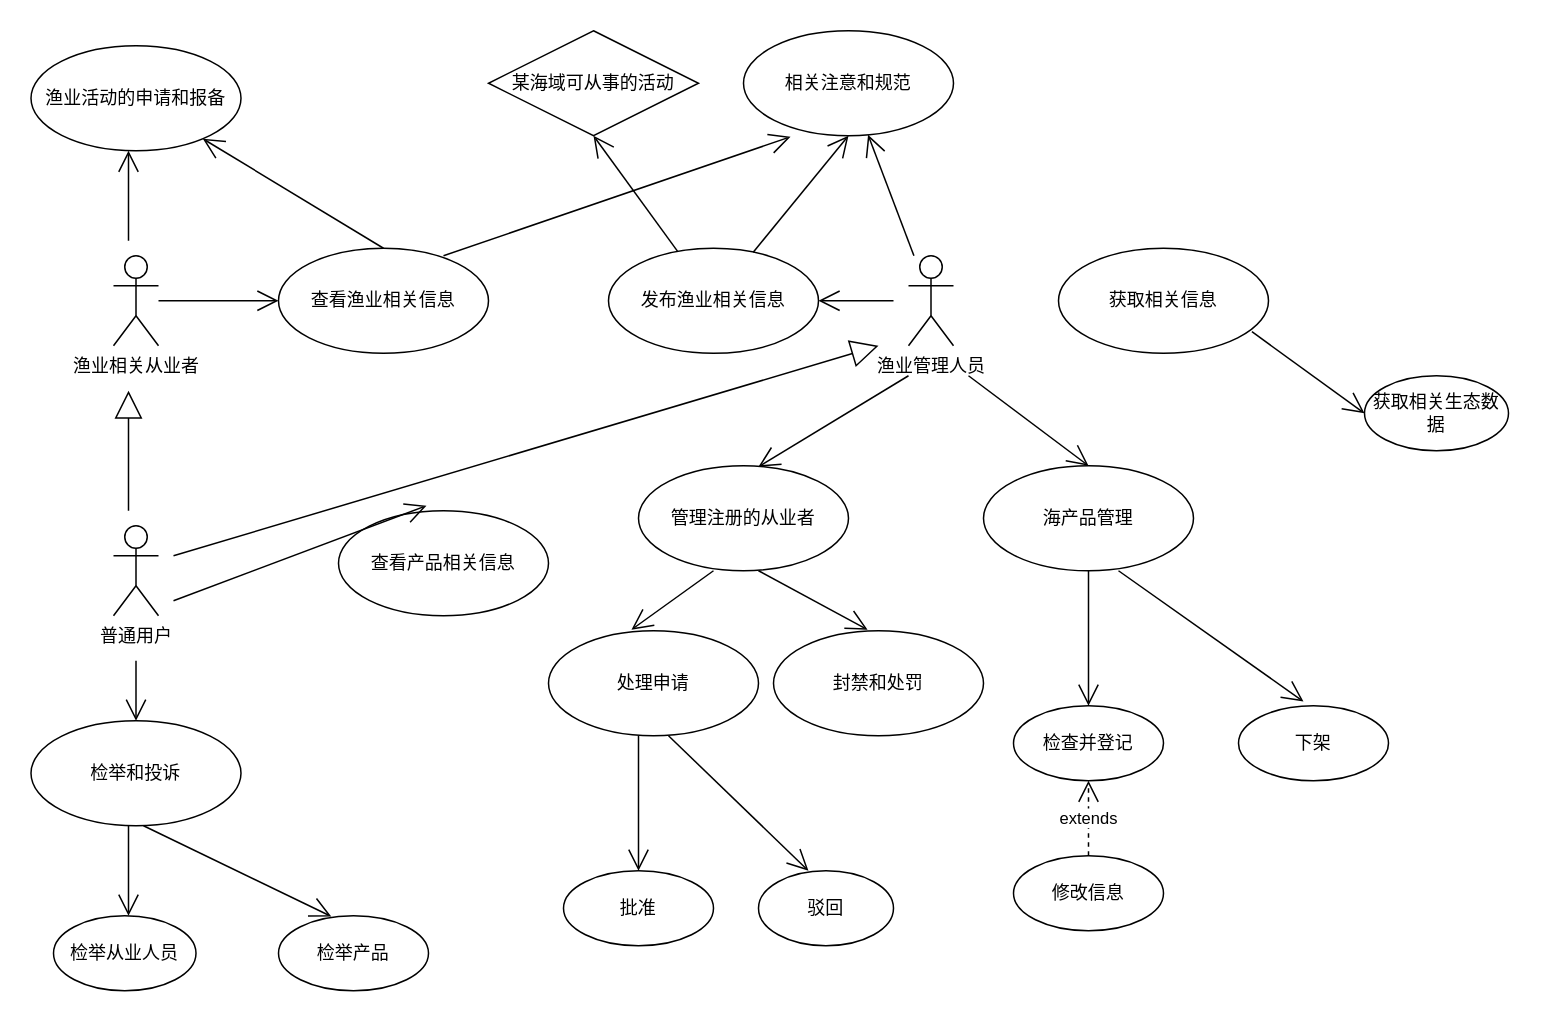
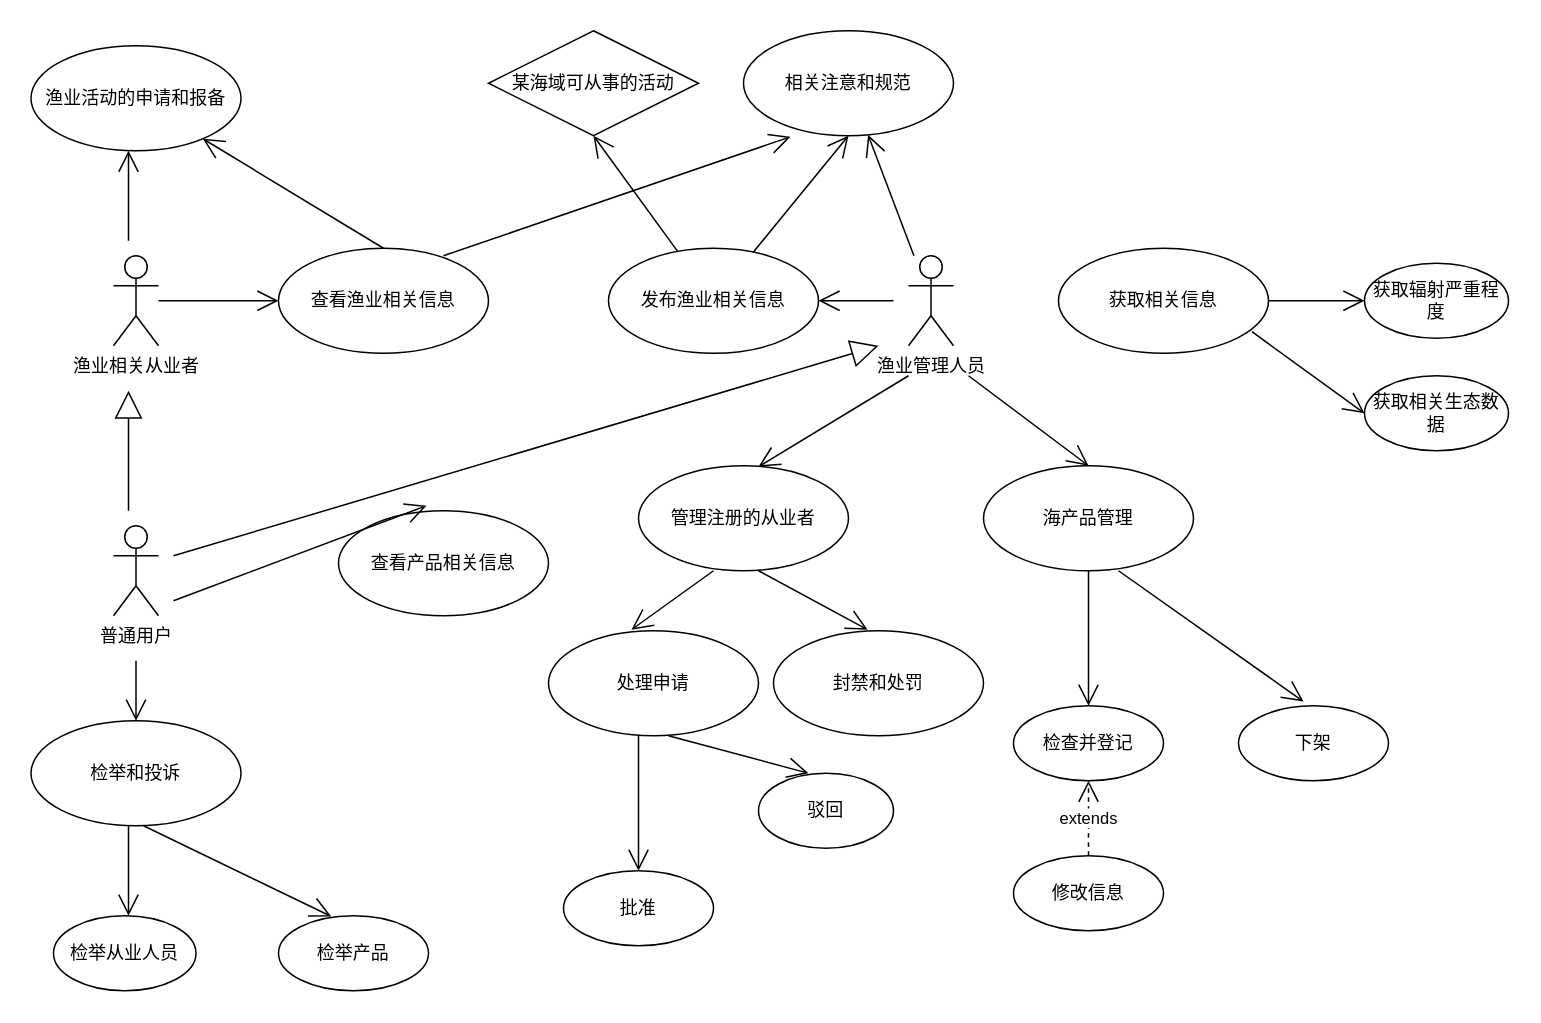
+ <mxCell id="9" value="" style="endArrow=open;endFill=1;endSize=12;html=1;rounded=0;entryX=0;entryY=0.5;entryDx=0;entryDy=0;exitX=1;exitY=0.5;exitDx=0;exitDy=0;" edge="1" parent="1" source="5" target="6"><mxGeometry width="160" relative="1" as="geometry"><mxPoint x="905" y="203" as="sourcePoint" /><mxPoint x="995" y="203" as="targetPoint" /></mxGeometry></mxCell>
+ <mxCell id="6" value="获取辐射严重程度" style="ellipse;whiteSpace=wrap;html=1;" vertex="1" parent="1"><mxGeometry x="909" y="175" width="96" height="50" as="geometry" /></mxCell>
- <mxCell id="46" value="驳回" style="ellipse;whiteSpace=wrap;html=1;" vertex="1" parent="1"><mxGeometry x="505" y="580" width="90" height="50" as="geometry" /></mxCell>
+ <mxCell id="46" value="驳回" style="ellipse;whiteSpace=wrap;html=1;" vertex="1" parent="1"><mxGeometry x="505" y="515" width="90" height="50" as="geometry" /></mxCell>
